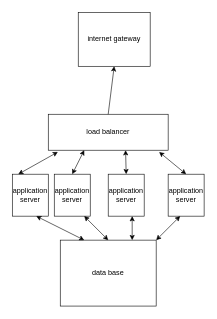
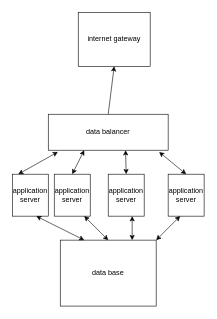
- <mxCell id="2" value="load balancer" style="rounded=0;whiteSpace=wrap;html=1;" vertex="1" parent="1"><mxGeometry x="80" y="190" width="200" height="60" as="geometry" /></mxCell>
+ <mxCell id="2" value="data balancer" style="rounded=0;whiteSpace=wrap;html=1;" vertex="1" parent="1"><mxGeometry x="80" y="190" width="200" height="60" as="geometry" /></mxCell>
